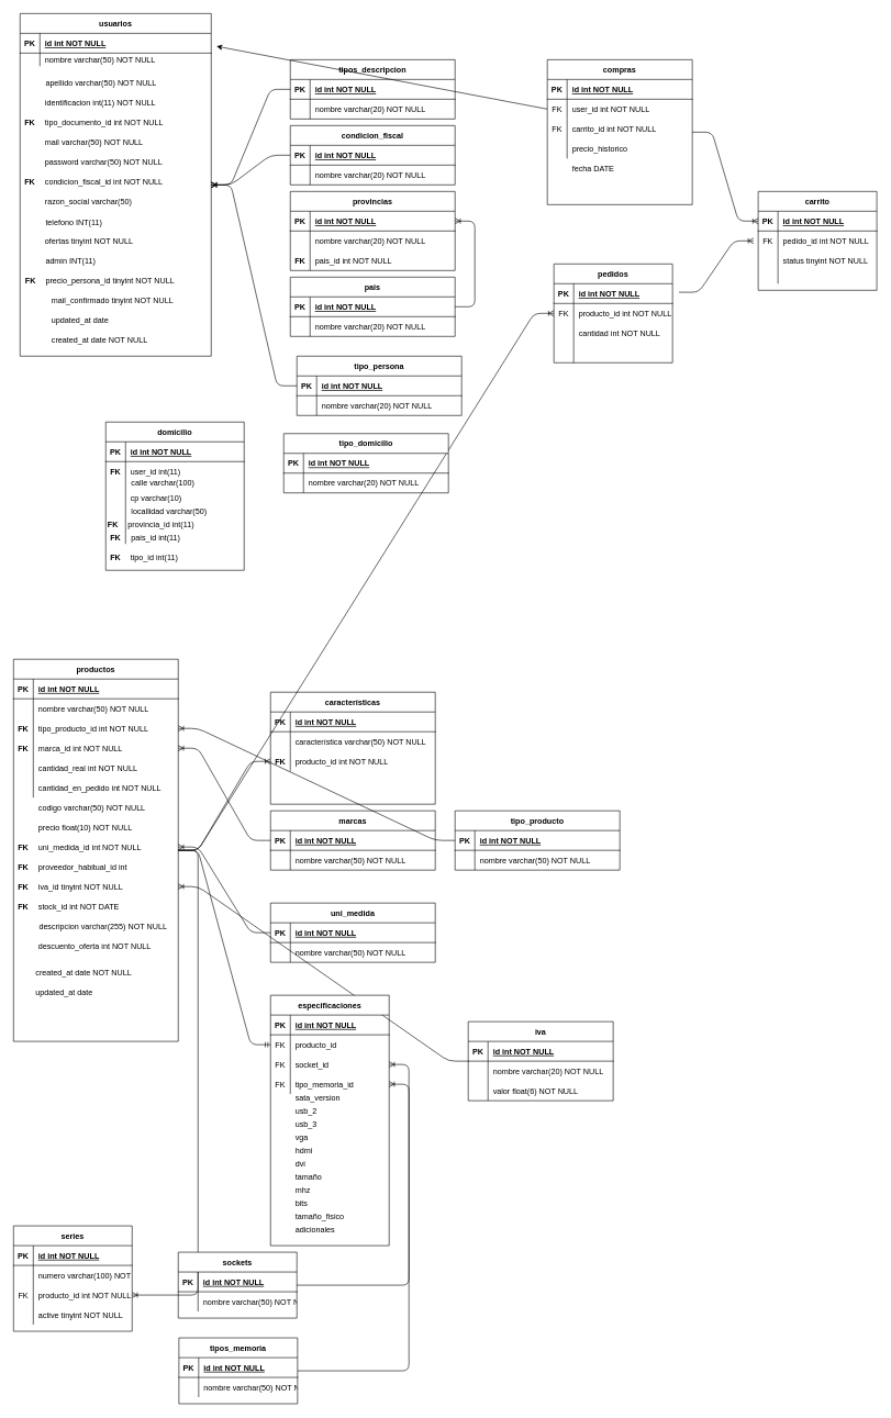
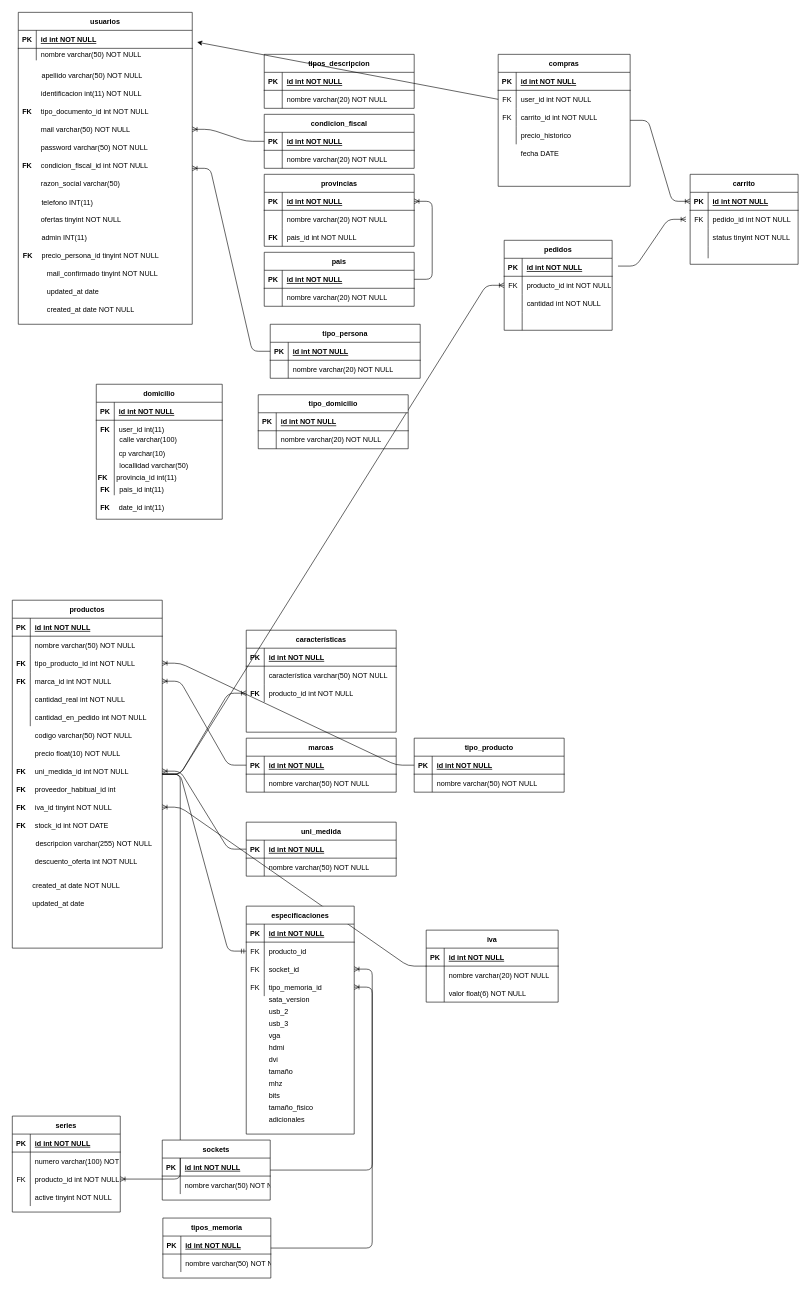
- <mxCell id="142" value="" style="edgeStyle=entityRelationEdgeStyle;fontSize=12;html=1;endArrow=ERoneToMany;" parent="1" source="2" target="9" edge="1"><mxGeometry width="100" height="100" relative="1" as="geometry"><mxPoint x="450" y="20" as="sourcePoint" /><mxPoint x="380" y="180" as="targetPoint" /></mxGeometry></mxCell>
- <mxCell id="143" value="" style="edgeStyle=entityRelationEdgeStyle;fontSize=12;html=1;endArrow=ERoneToMany;" parent="1" source="28" target="9" edge="1"><mxGeometry width="100" height="100" relative="1" as="geometry"><mxPoint x="400" y="390" as="sourcePoint" /><mxPoint x="500" y="290" as="targetPoint" /></mxGeometry></mxCell>
+ <mxCell id="143" value="" style="edgeStyle=entityRelationEdgeStyle;fontSize=12;html=1;endArrow=ERoneToMany;" parent="1" source="28" target="24" edge="1"><mxGeometry width="100" height="100" relative="1" as="geometry"><mxPoint x="400" y="390" as="sourcePoint" /><mxPoint x="500" y="290" as="targetPoint" /></mxGeometry></mxCell>
- <mxCell id="299" value="tipo_id int(11)" style="shape=partialRectangle;overflow=hidden;connectable=0;fillColor=none;top=0;left=0;bottom=0;right=0;align=left;spacingLeft=6;" parent="1" vertex="1"><mxGeometry x="190" y="830" width="140" height="30" as="geometry" /></mxCell>
+ <mxCell id="299" value="date_id int(11)" style="shape=partialRectangle;overflow=hidden;connectable=0;fillColor=none;top=0;left=0;bottom=0;right=0;align=left;spacingLeft=6;" parent="1" vertex="1"><mxGeometry x="190" y="830" width="140" height="30" as="geometry" /></mxCell>
